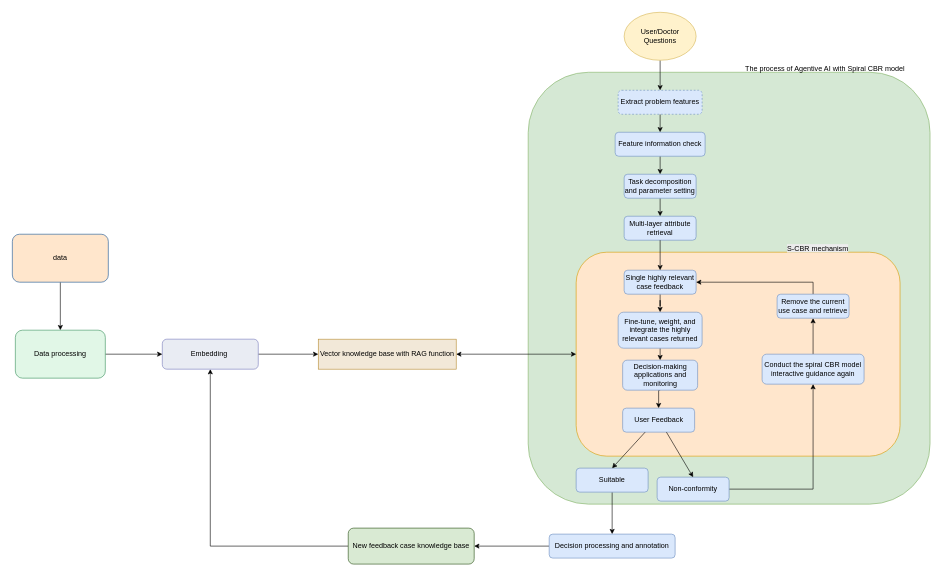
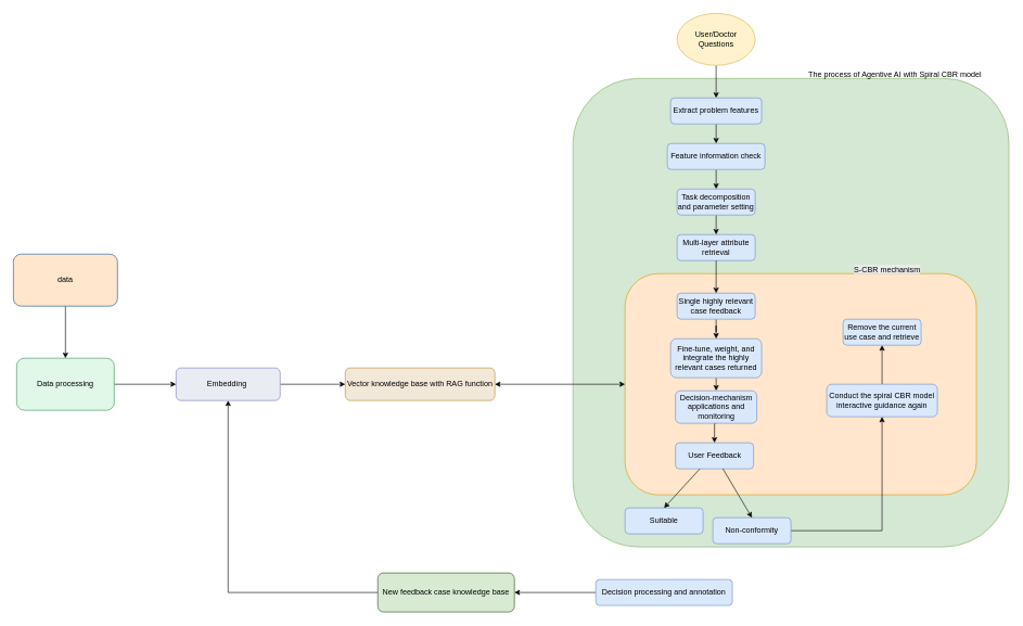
- <mxCell id="7" value="Extract problem features" style="rounded=1;whiteSpace=wrap;html=1;fillColor=#dae8fc;strokeColor=#6c8ebf;dashed=1;" vertex="1" parent="1"><mxGeometry x="1030" y="150" width="140" height="40" as="geometry" /></mxCell>
+ <mxCell id="7" value="Extract problem features" style="rounded=1;whiteSpace=wrap;html=1;fillColor=#dae8fc;strokeColor=#6c8ebf;" vertex="1" parent="1"><mxGeometry x="1030" y="150" width="140" height="40" as="geometry" /></mxCell>
- <mxCell id="23" style="edgeStyle=orthogonalEdgeStyle;rounded=0;orthogonalLoop=1;jettySize=auto;html=1;entryX=1;entryY=0.5;entryDx=0;entryDy=0;" edge="1" parent="1" source="24" target="15"><mxGeometry relative="1" as="geometry"><Array as="points"><mxPoint x="1355" y="470" /></Array></mxGeometry></mxCell>
- <mxCell id="36" value="&lt;font style=&quot;color: rgb(0, 0, 0);&quot;&gt;Vector knowledge base with RAG function&lt;/font&gt;" style="whiteSpace=wrap;html=1;fillColor=#f2e8d8;strokeColor=#b68b32;rounded=0;" vertex="1" parent="1"><mxGeometry x="530" y="565" width="230" height="50" as="geometry" /></mxCell>
+ <mxCell id="36" value="&lt;font style=&quot;color: rgb(0, 0, 0);&quot;&gt;Vector knowledge base with RAG function&lt;/font&gt;" style="rounded=1;whiteSpace=wrap;html=1;fillColor=#f2e8d8;strokeColor=#b68b32;" vertex="1" parent="1"><mxGeometry x="530" y="565" width="230" height="50" as="geometry" /></mxCell>
- <mxCell id="19" value="Decision-making applications and monitoring" style="rounded=1;whiteSpace=wrap;html=1;fillColor=#dae8fc;strokeColor=#6c8ebf;" vertex="1" parent="1"><mxGeometry x="1037.5" y="600" width="125" height="50" as="geometry" /></mxCell>
+ <mxCell id="19" value="Decision-mechanism applications and monitoring" style="rounded=1;whiteSpace=wrap;html=1;fillColor=#dae8fc;strokeColor=#6c8ebf;" vertex="1" parent="1"><mxGeometry x="1037.5" y="600" width="125" height="50" as="geometry" /></mxCell>
- <mxCell id="25" style="edgeStyle=orthogonalEdgeStyle;rounded=0;orthogonalLoop=1;jettySize=auto;html=1;" edge="1" parent="1" source="26" target="33"><mxGeometry relative="1" as="geometry" /></mxCell>
